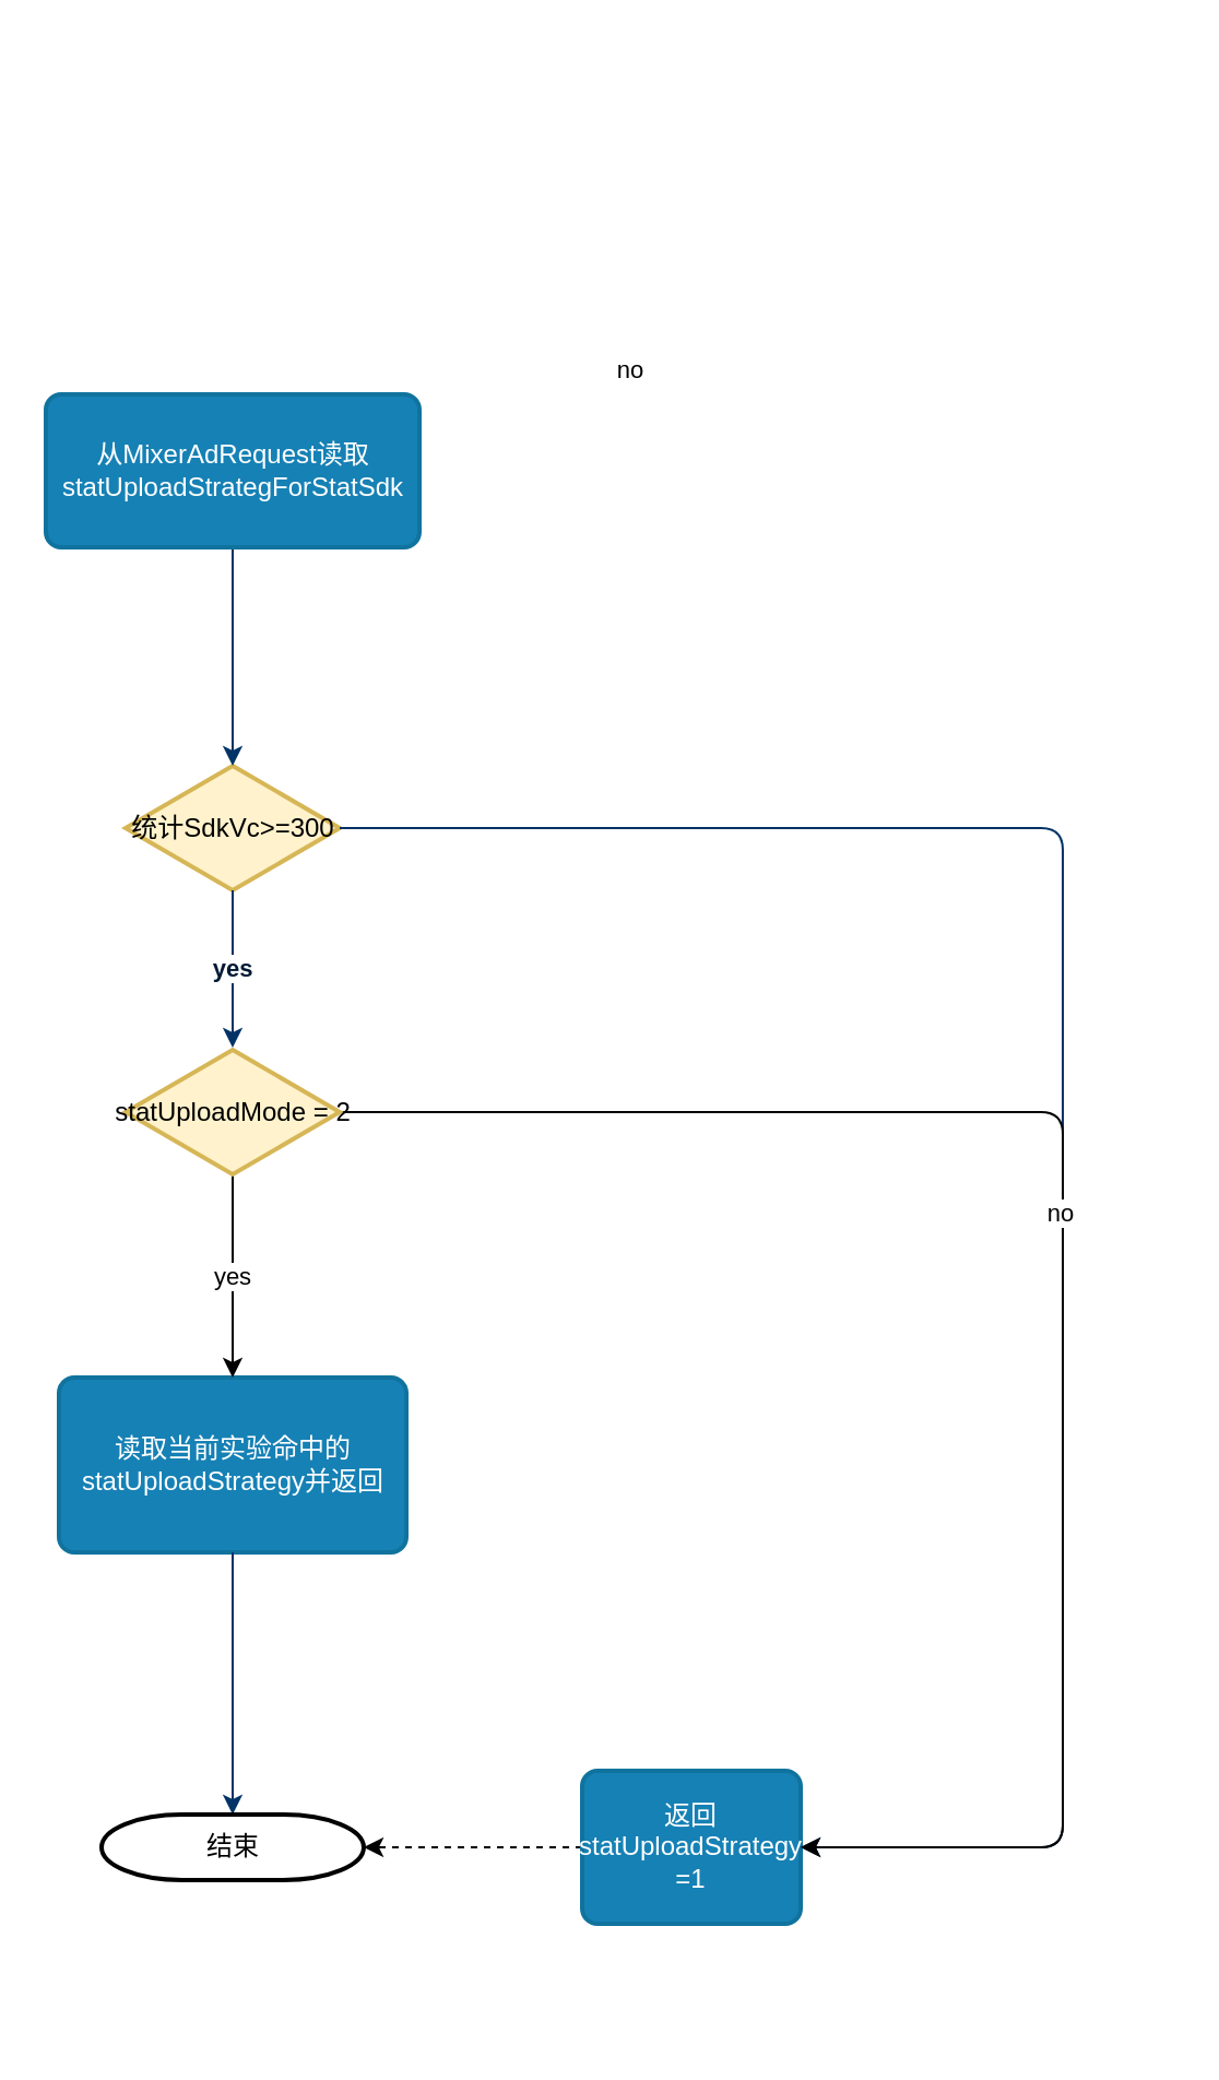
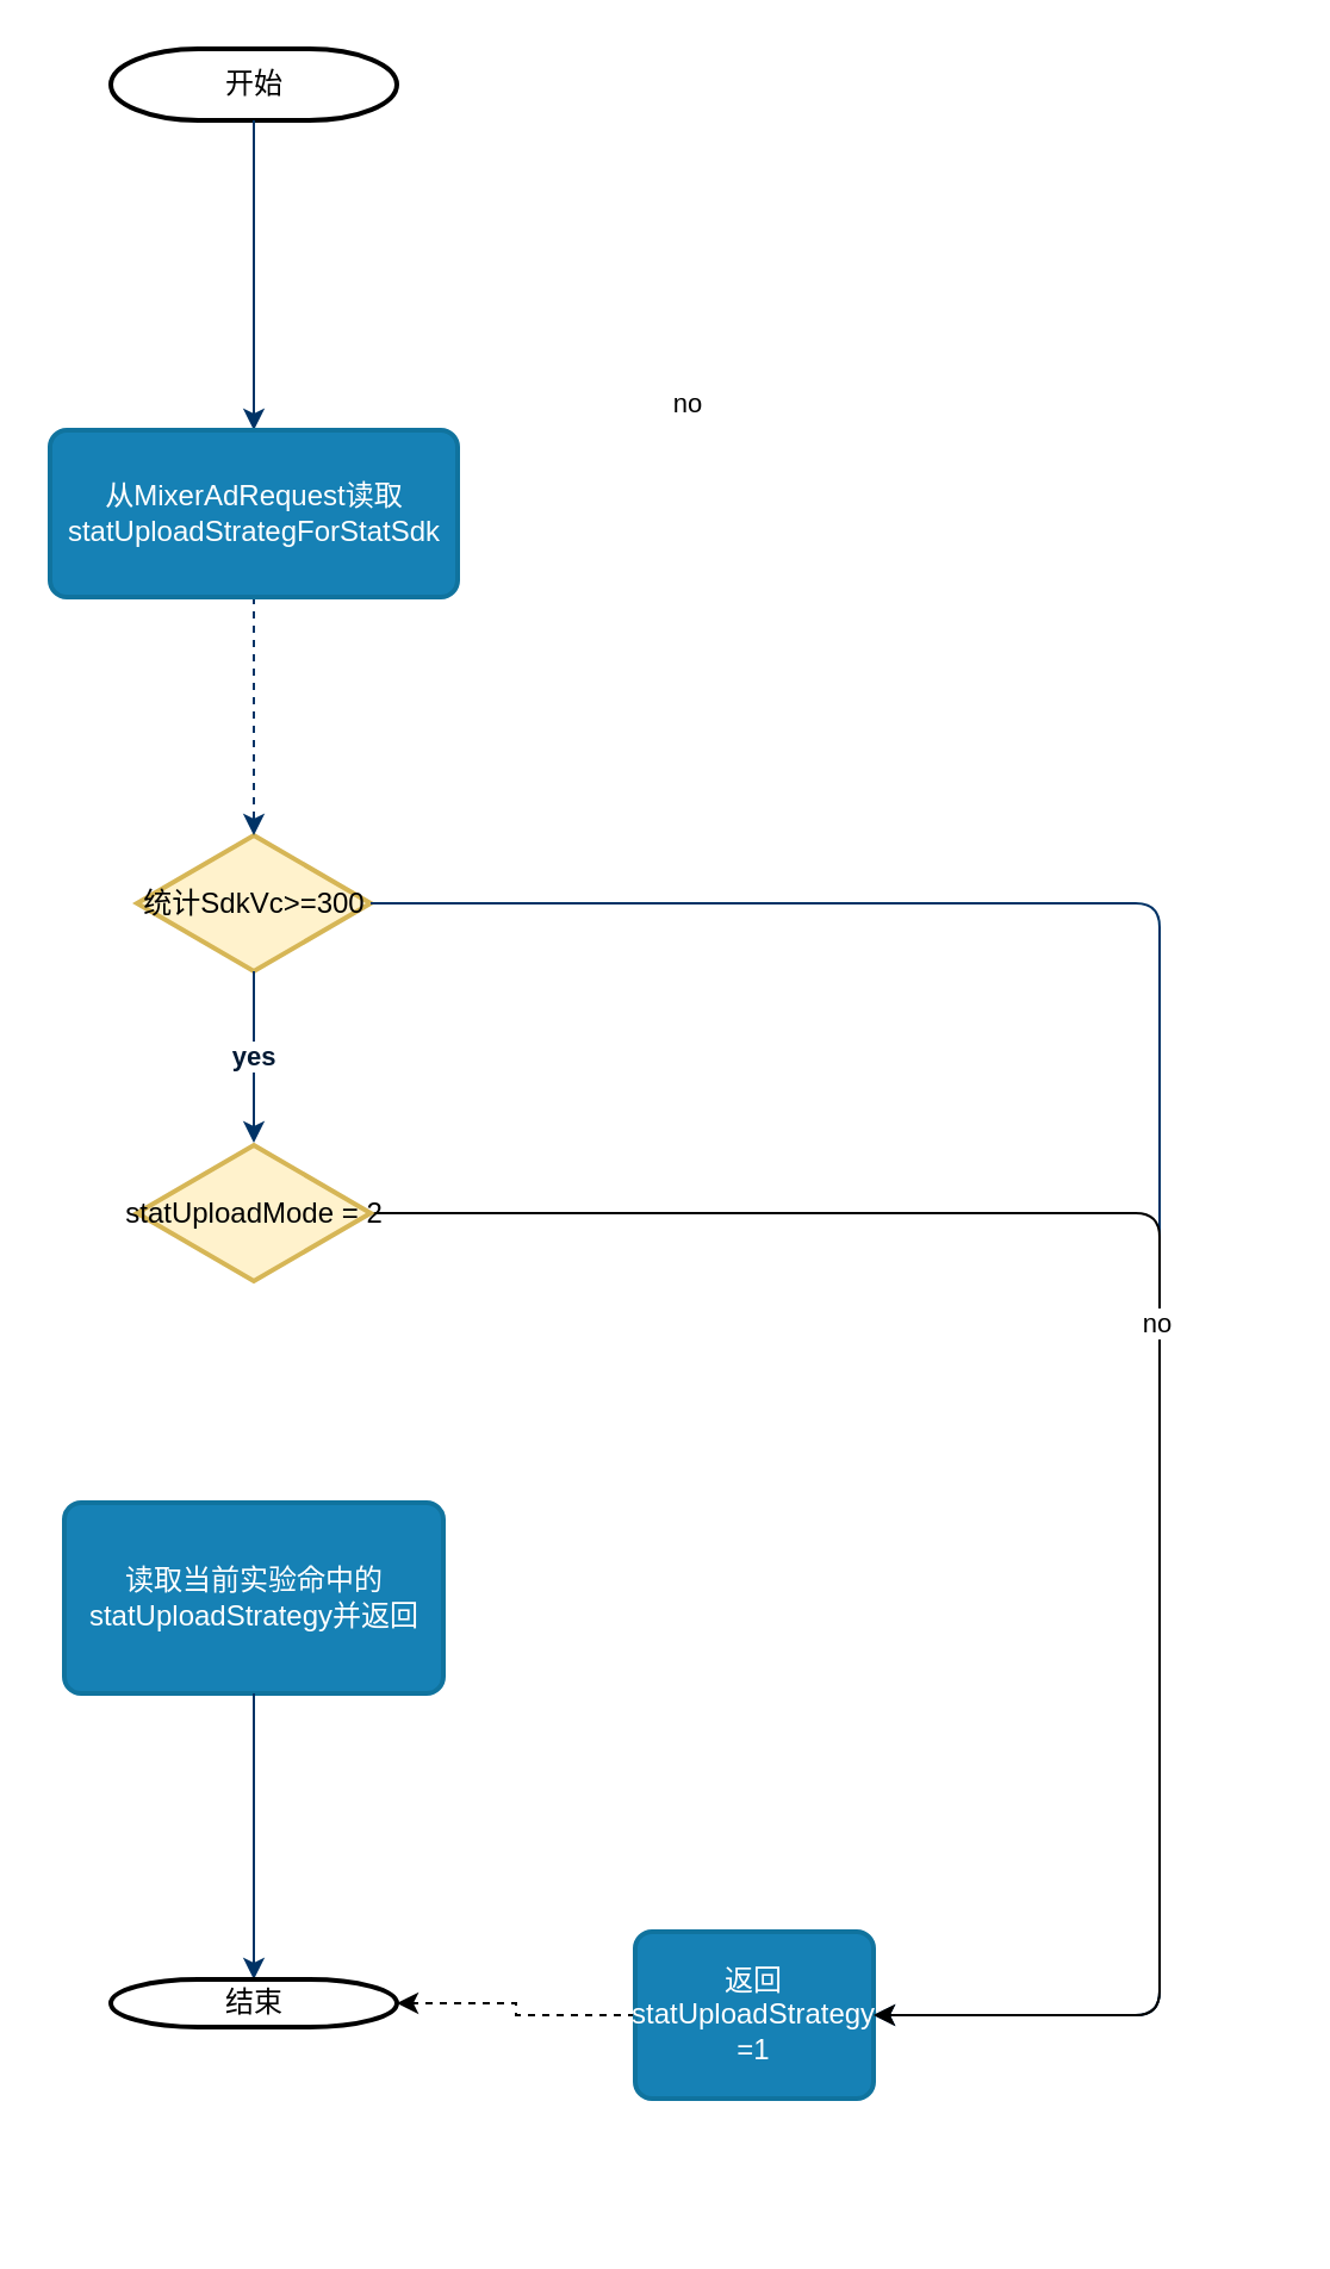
+ <mxCell id="2" value="开始" style="shape=mxgraph.flowchart.terminator;strokeWidth=2;gradientColor=none;gradientDirection=north;fontStyle=0;html=1;" parent="1" vertex="1"><mxGeometry x="46" y="20" width="120" height="30" as="geometry" /></mxCell>
+ <mxCell id="5" style="fontStyle=1;strokeColor=#003366;strokeWidth=1;html=1;entryX=0.5;entryY=0;entryDx=0;entryDy=0;" parent="1" source="2" edge="1" target="12"><mxGeometry relative="1" as="geometry"><mxPoint x="106" y="90" as="targetPoint" /></mxGeometry></mxCell>
- <mxCell id="6" style="entryX=0.5;entryY=0;entryPerimeter=0;fontStyle=1;strokeColor=#003366;strokeWidth=1;html=1;exitX=0.5;exitY=1;exitDx=0;exitDy=0;" parent="1" source="12" target="4" edge="1"><mxGeometry relative="1" as="geometry"><mxPoint x="105.4" y="290" as="sourcePoint" /></mxGeometry></mxCell>
+ <mxCell id="6" style="entryX=0.5;entryY=0;entryPerimeter=0;fontStyle=1;strokeColor=#003366;strokeWidth=1;html=1;exitX=0.5;exitY=1;exitDx=0;exitDy=0;dashed=1;" parent="1" source="12" target="4" edge="1"><mxGeometry relative="1" as="geometry"><mxPoint x="105.4" y="290" as="sourcePoint" /></mxGeometry></mxCell>
- <mxCell id="15" value="yes" style="edgeStyle=orthogonalEdgeStyle;rounded=0;orthogonalLoop=1;jettySize=auto;html=1;" parent="1" source="18" target="3" edge="1"><mxGeometry relative="1" as="geometry" /></mxCell>
- <mxCell id="11" value="结束" style="shape=mxgraph.flowchart.terminator;strokeWidth=2;gradientColor=none;gradientDirection=north;fontStyle=0;html=1;" parent="1" vertex="1"><mxGeometry x="46" y="830" width="120" height="30" as="geometry" /></mxCell>
+ <mxCell id="11" value="结束" style="shape=mxgraph.flowchart.terminator;strokeWidth=2;gradientColor=none;gradientDirection=north;fontStyle=0;html=1;" parent="1" vertex="1"><mxGeometry x="46" y="830" width="120" height="20" as="geometry" /></mxCell>
